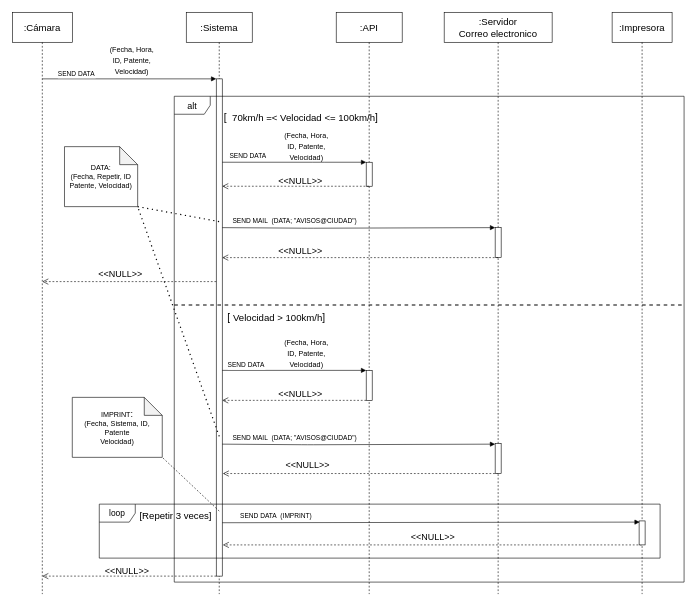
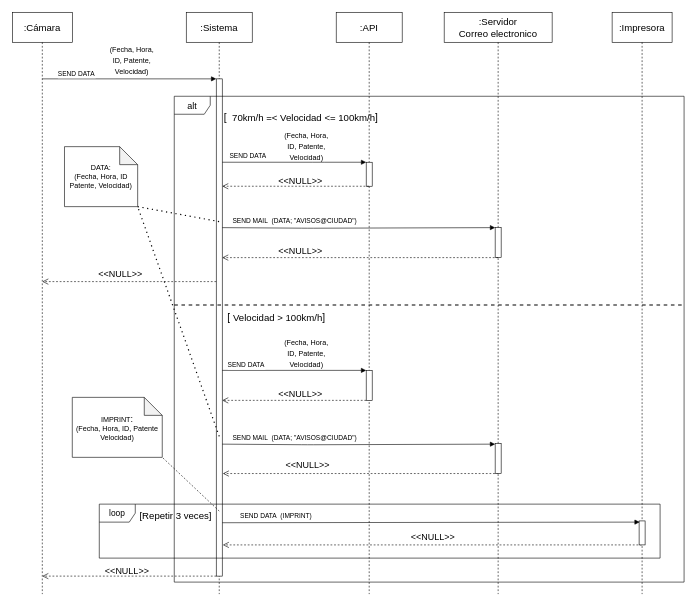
- <mxCell id="43" value="DATA:&lt;br&gt;(Fecha, Repetir, ID&lt;br&gt;Patente, Velocidad)" style="shape=note;whiteSpace=wrap;html=1;backgroundOutline=1;darkOpacity=0.05;" parent="1" vertex="1"><mxGeometry x="107" y="244" width="122" height="100" as="geometry" /></mxCell>
+ <mxCell id="43" value="DATA:&lt;br&gt;(Fecha, Hora, ID&lt;br&gt;Patente, Velocidad)" style="shape=note;whiteSpace=wrap;html=1;backgroundOutline=1;darkOpacity=0.05;" parent="1" vertex="1"><mxGeometry x="107" y="244" width="122" height="100" as="geometry" /></mxCell>
- <mxCell id="40" value="IMPRINT&lt;font style=&quot;font-size: 15px;&quot;&gt;:&lt;/font&gt;&lt;br&gt;(Fecha, Sistema, ID, Patente&lt;br&gt;Velocidad)" style="shape=note;whiteSpace=wrap;html=1;backgroundOutline=1;darkOpacity=0.05;" parent="1" vertex="1"><mxGeometry x="120" y="662" width="150" height="100" as="geometry" /></mxCell>
+ <mxCell id="40" value="IMPRINT&lt;font style=&quot;font-size: 15px;&quot;&gt;:&lt;/font&gt;&lt;br&gt;(Fecha, Hora, ID, Patente&lt;br&gt;Velocidad)" style="shape=note;whiteSpace=wrap;html=1;backgroundOutline=1;darkOpacity=0.05;" parent="1" vertex="1"><mxGeometry x="120" y="662" width="150" height="100" as="geometry" /></mxCell>
